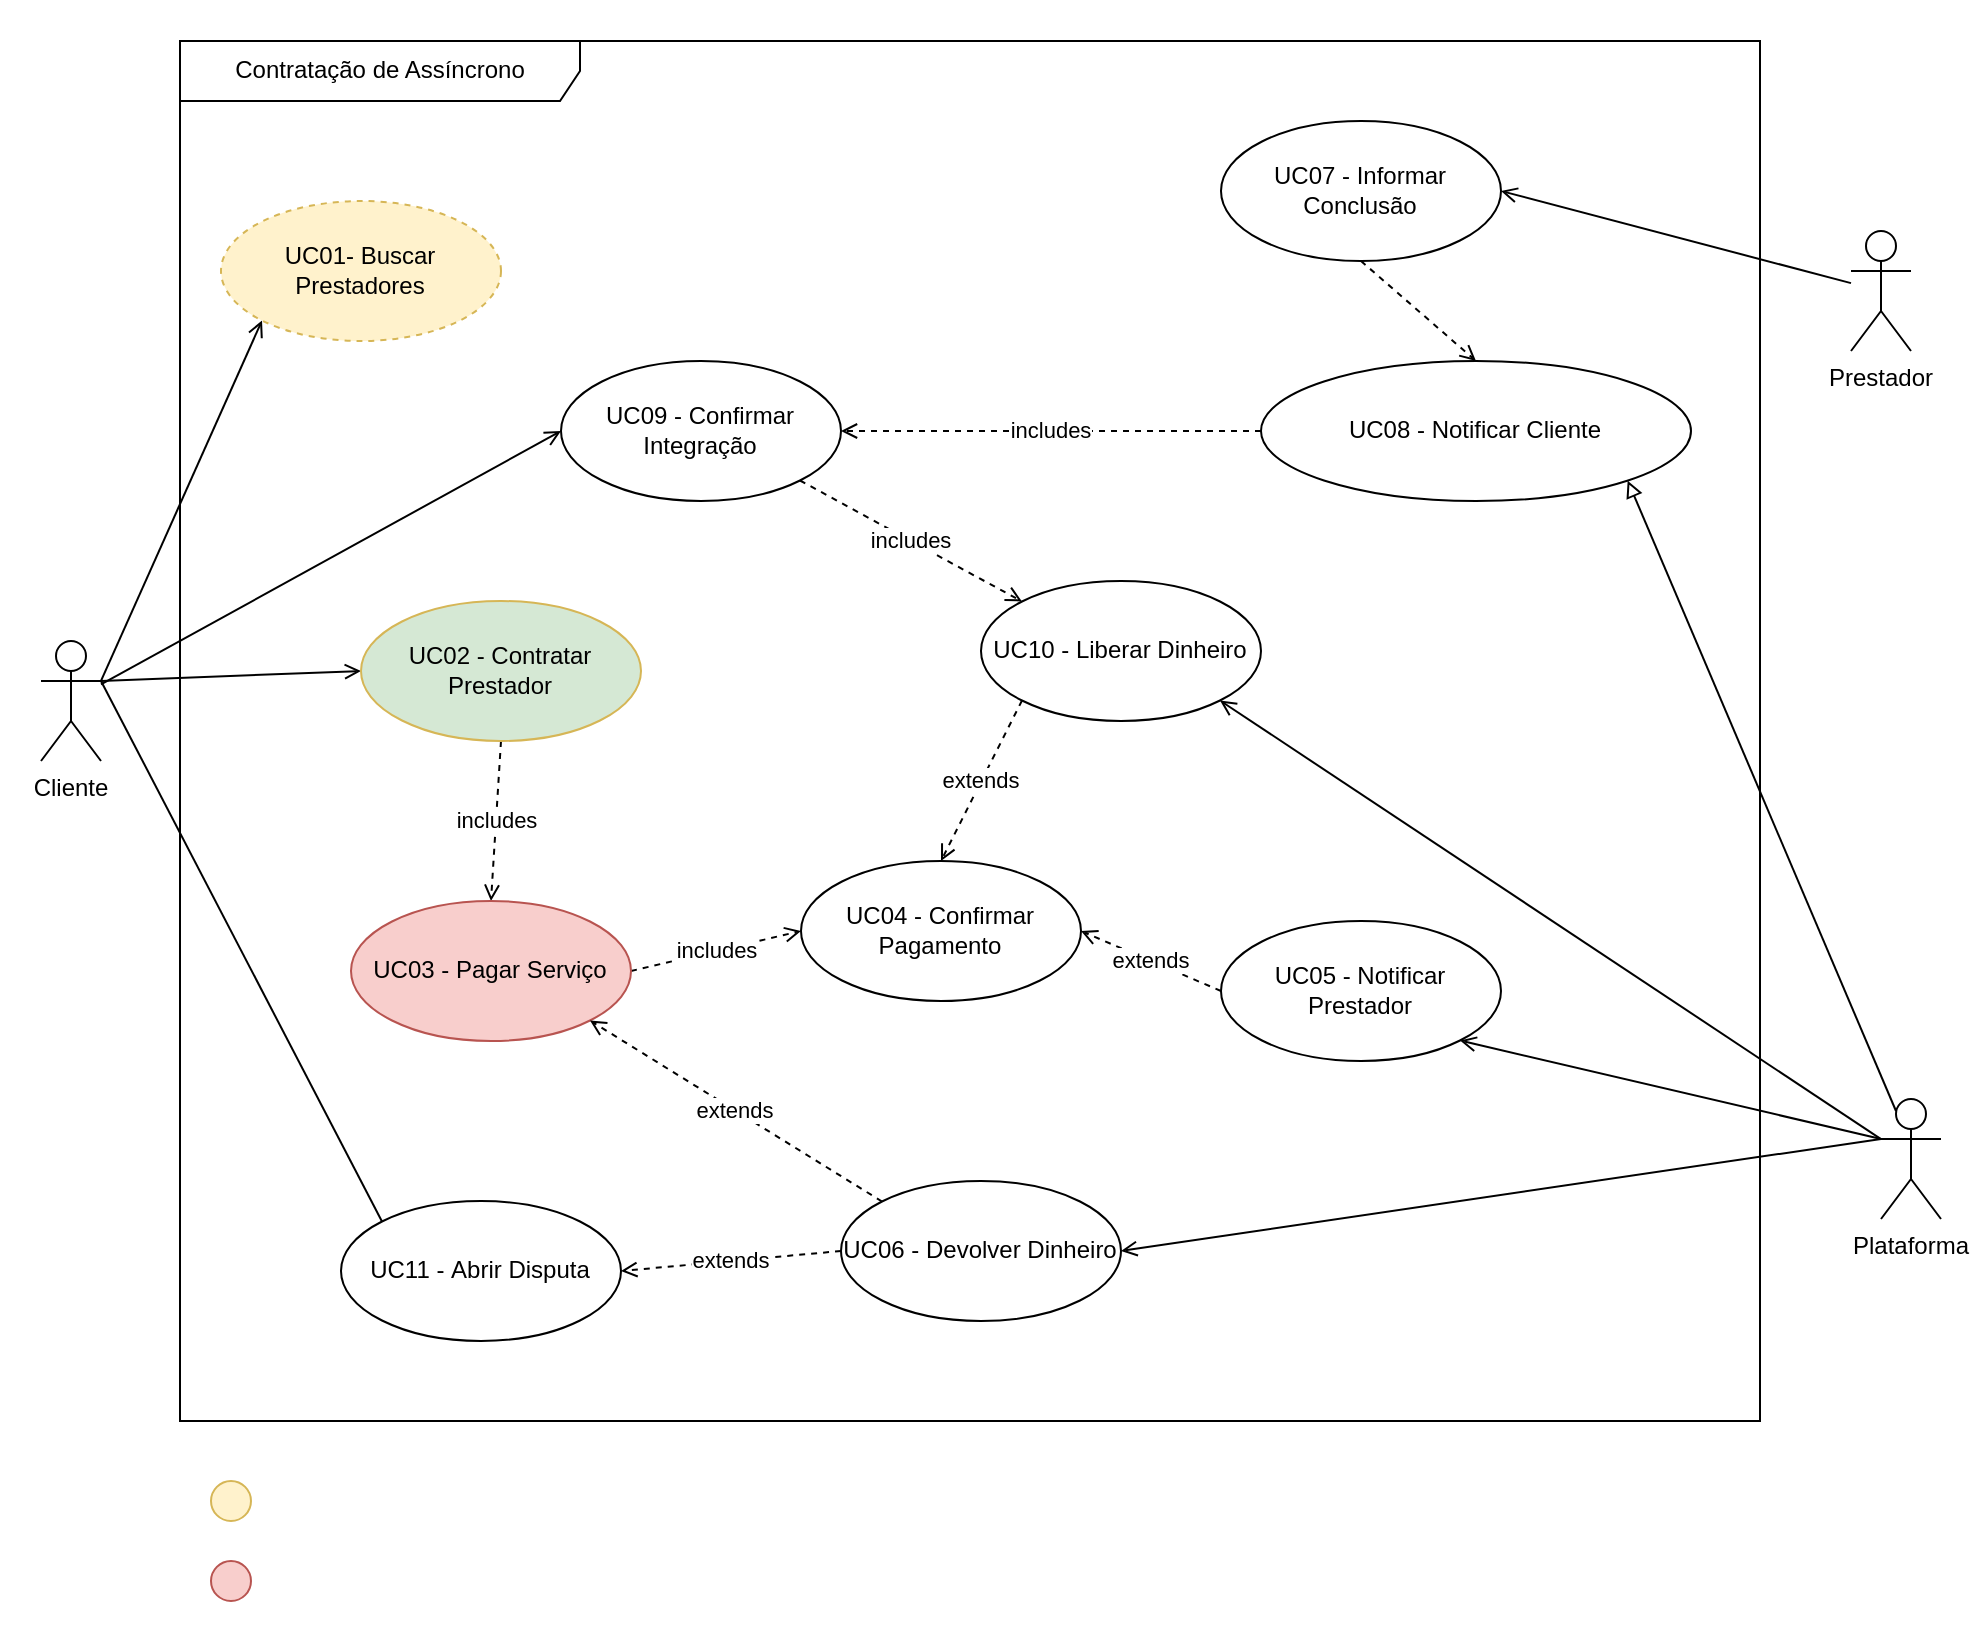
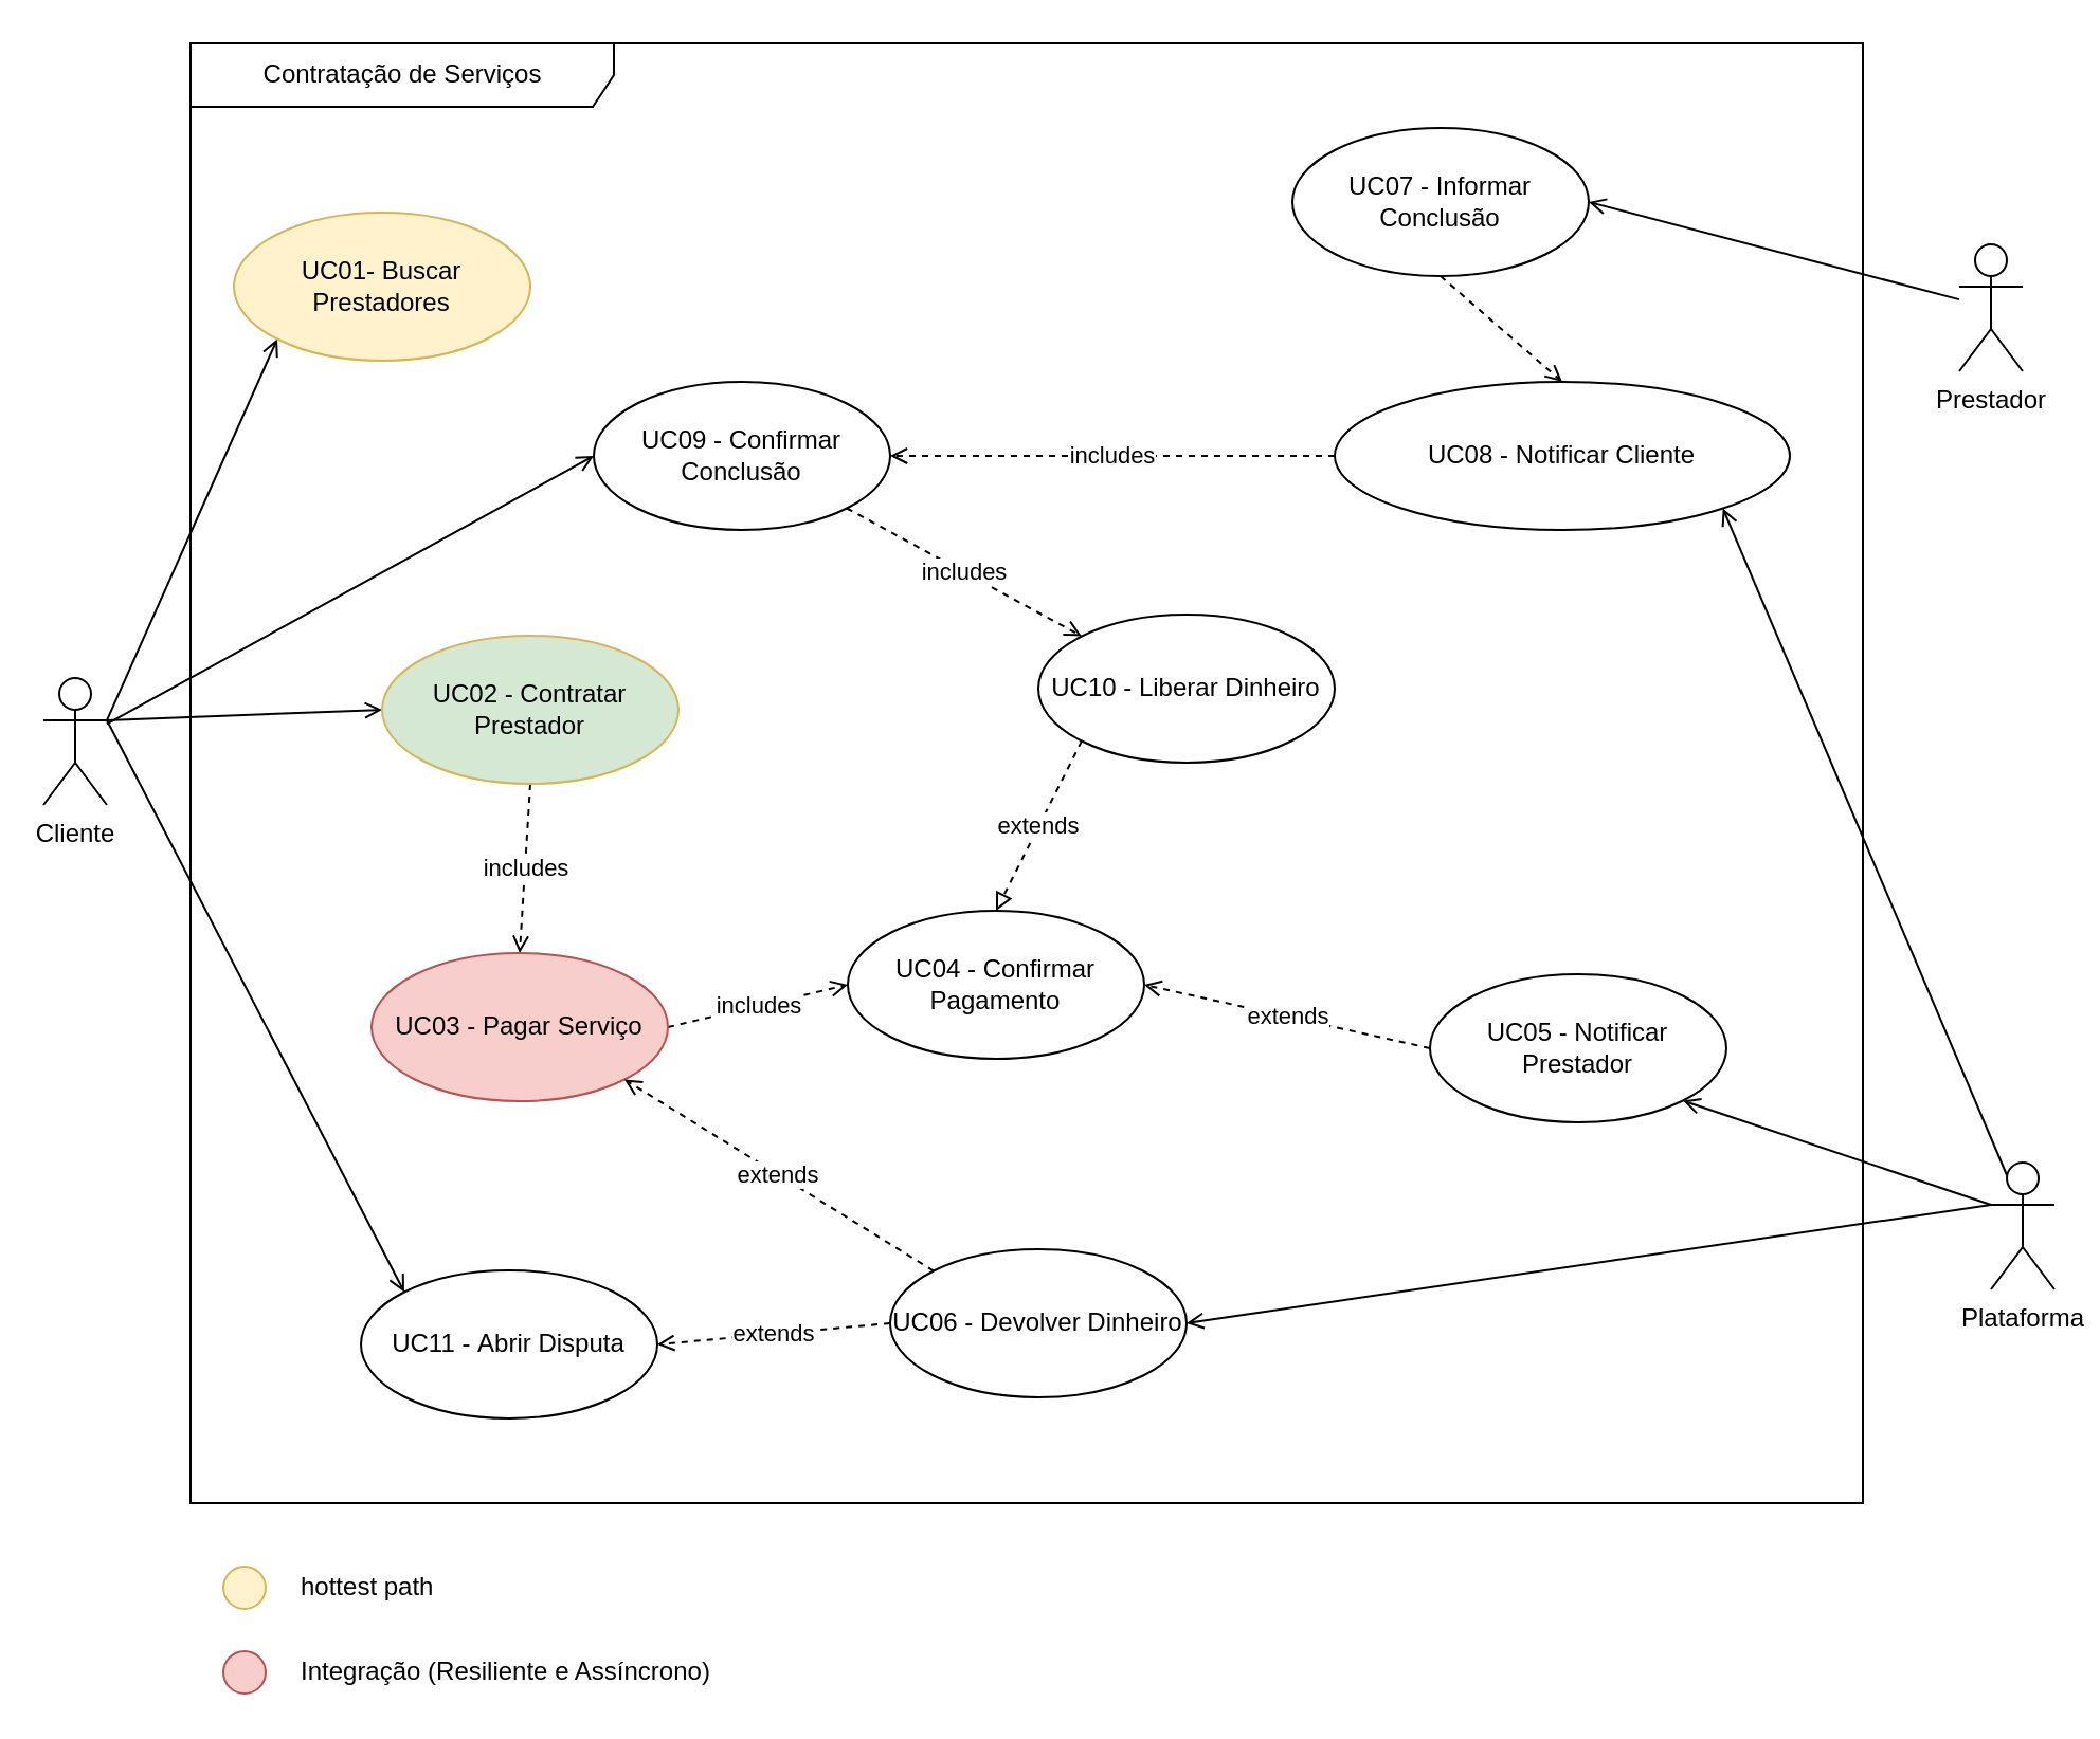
- <mxCell id="2" value="Contratação de Assíncrono" style="shape=umlFrame;whiteSpace=wrap;html=1;width=200;height=30;" parent="1" vertex="1"><mxGeometry x="89.5" y="20" width="790" height="690" as="geometry" /></mxCell>
+ <mxCell id="2" value="Contratação de Serviços" style="shape=umlFrame;whiteSpace=wrap;html=1;width=200;height=30;" parent="1" vertex="1"><mxGeometry x="89.5" y="20" width="790" height="690" as="geometry" /></mxCell>
- <mxCell id="8" value="UC01- Buscar Prestadores" style="ellipse;whiteSpace=wrap;html=1;fillColor=#fff2cc;strokeColor=#d6b656;dashed=1;" parent="1" vertex="1"><mxGeometry x="110" y="100" width="140" height="70" as="geometry" /></mxCell>
+ <mxCell id="8" value="UC01- Buscar Prestadores" style="ellipse;whiteSpace=wrap;html=1;fillColor=#fff2cc;strokeColor=#d6b656;" parent="1" vertex="1"><mxGeometry x="110" y="100" width="140" height="70" as="geometry" /></mxCell>
- <mxCell id="17" value="UC09 -&amp;nbsp;Confirmar Integração" style="ellipse;whiteSpace=wrap;html=1;" parent="1" vertex="1"><mxGeometry x="280" y="180" width="140" height="70" as="geometry" /></mxCell>
+ <mxCell id="17" value="UC09 -&amp;nbsp;Confirmar Conclusão" style="ellipse;whiteSpace=wrap;html=1;" parent="1" vertex="1"><mxGeometry x="280" y="180" width="140" height="70" as="geometry" /></mxCell>
- <mxCell id="26" style="edgeStyle=none;rounded=0;orthogonalLoop=1;jettySize=auto;html=1;exitX=0.25;exitY=0.1;exitDx=0;exitDy=0;exitPerimeter=0;entryX=1;entryY=1;entryDx=0;entryDy=0;startArrow=none;startFill=0;endArrow=block;endFill=0;" parent="1" source="27" target="32" edge="1"><mxGeometry relative="1" as="geometry" /></mxCell>
+ <mxCell id="26" style="edgeStyle=none;rounded=0;orthogonalLoop=1;jettySize=auto;html=1;exitX=0.25;exitY=0.1;exitDx=0;exitDy=0;exitPerimeter=0;entryX=1;entryY=1;entryDx=0;entryDy=0;startArrow=none;startFill=0;endArrow=open;endFill=0;" parent="1" source="27" target="32" edge="1"><mxGeometry relative="1" as="geometry" /></mxCell>
- <mxCell id="20" value="extends" style="edgeStyle=none;rounded=0;orthogonalLoop=1;jettySize=auto;html=1;exitX=0;exitY=1;exitDx=0;exitDy=0;entryX=0.5;entryY=0;entryDx=0;entryDy=0;dashed=1;startArrow=none;startFill=0;endArrow=open;endFill=0;" parent="1" source="21" target="13" edge="1"><mxGeometry relative="1" as="geometry" /></mxCell>
+ <mxCell id="20" value="extends" style="edgeStyle=none;rounded=0;orthogonalLoop=1;jettySize=auto;html=1;exitX=0;exitY=1;exitDx=0;exitDy=0;entryX=0.5;entryY=0;entryDx=0;entryDy=0;dashed=1;startArrow=none;startFill=0;endArrow=block;endFill=0;" parent="1" source="21" target="13" edge="1"><mxGeometry relative="1" as="geometry" /></mxCell>
- <mxCell id="23" style="edgeStyle=none;rounded=0;orthogonalLoop=1;jettySize=auto;html=1;entryX=1;entryY=1;entryDx=0;entryDy=0;startArrow=none;startFill=0;endArrow=open;endFill=0;" parent="1" source="27" target="21" edge="1"><mxGeometry relative="1" as="geometry" /></mxCell>
- <mxCell id="34" value="UC05 -&amp;nbsp;Notificar Prestador" style="ellipse;whiteSpace=wrap;html=1;" parent="1" vertex="1"><mxGeometry x="610" y="460" width="140" height="70" as="geometry" /></mxCell>
+ <mxCell id="34" value="UC05 -&amp;nbsp;Notificar Prestador" style="ellipse;whiteSpace=wrap;html=1;" parent="1" vertex="1"><mxGeometry x="675" y="460" width="140" height="70" as="geometry" /></mxCell>
- <mxCell id="6" style="edgeStyle=none;rounded=0;orthogonalLoop=1;jettySize=auto;html=1;entryX=0;entryY=0;entryDx=0;entryDy=0;startArrow=none;startFill=0;endArrow=none;endFill=0;exitX=1;exitY=0.333;exitDx=0;exitDy=0;exitPerimeter=0;" parent="1" source="7" target="22" edge="1"><mxGeometry relative="1" as="geometry" /></mxCell>
+ <mxCell id="6" style="edgeStyle=none;rounded=0;orthogonalLoop=1;jettySize=auto;html=1;entryX=0;entryY=0;entryDx=0;entryDy=0;startArrow=none;startFill=0;endArrow=open;endFill=0;exitX=1;exitY=0.333;exitDx=0;exitDy=0;exitPerimeter=0;" parent="1" source="7" target="22" edge="1"><mxGeometry relative="1" as="geometry" /></mxCell>
+ <mxCell id="38" value="hottest path" style="text;html=1;align=left;verticalAlign=middle;resizable=0;points=[];autosize=1;strokeColor=none;fillColor=none;" parent="1" vertex="1"><mxGeometry x="140" y="740" width="80" height="20" as="geometry" /></mxCell>
+ <mxCell id="37" value="Integração (Resiliente e Assíncrono)" style="text;html=1;align=left;verticalAlign=middle;resizable=0;points=[];autosize=1;strokeColor=none;fillColor=none;" parent="1" vertex="1"><mxGeometry x="140" y="780" width="210" height="20" as="geometry" /></mxCell>
